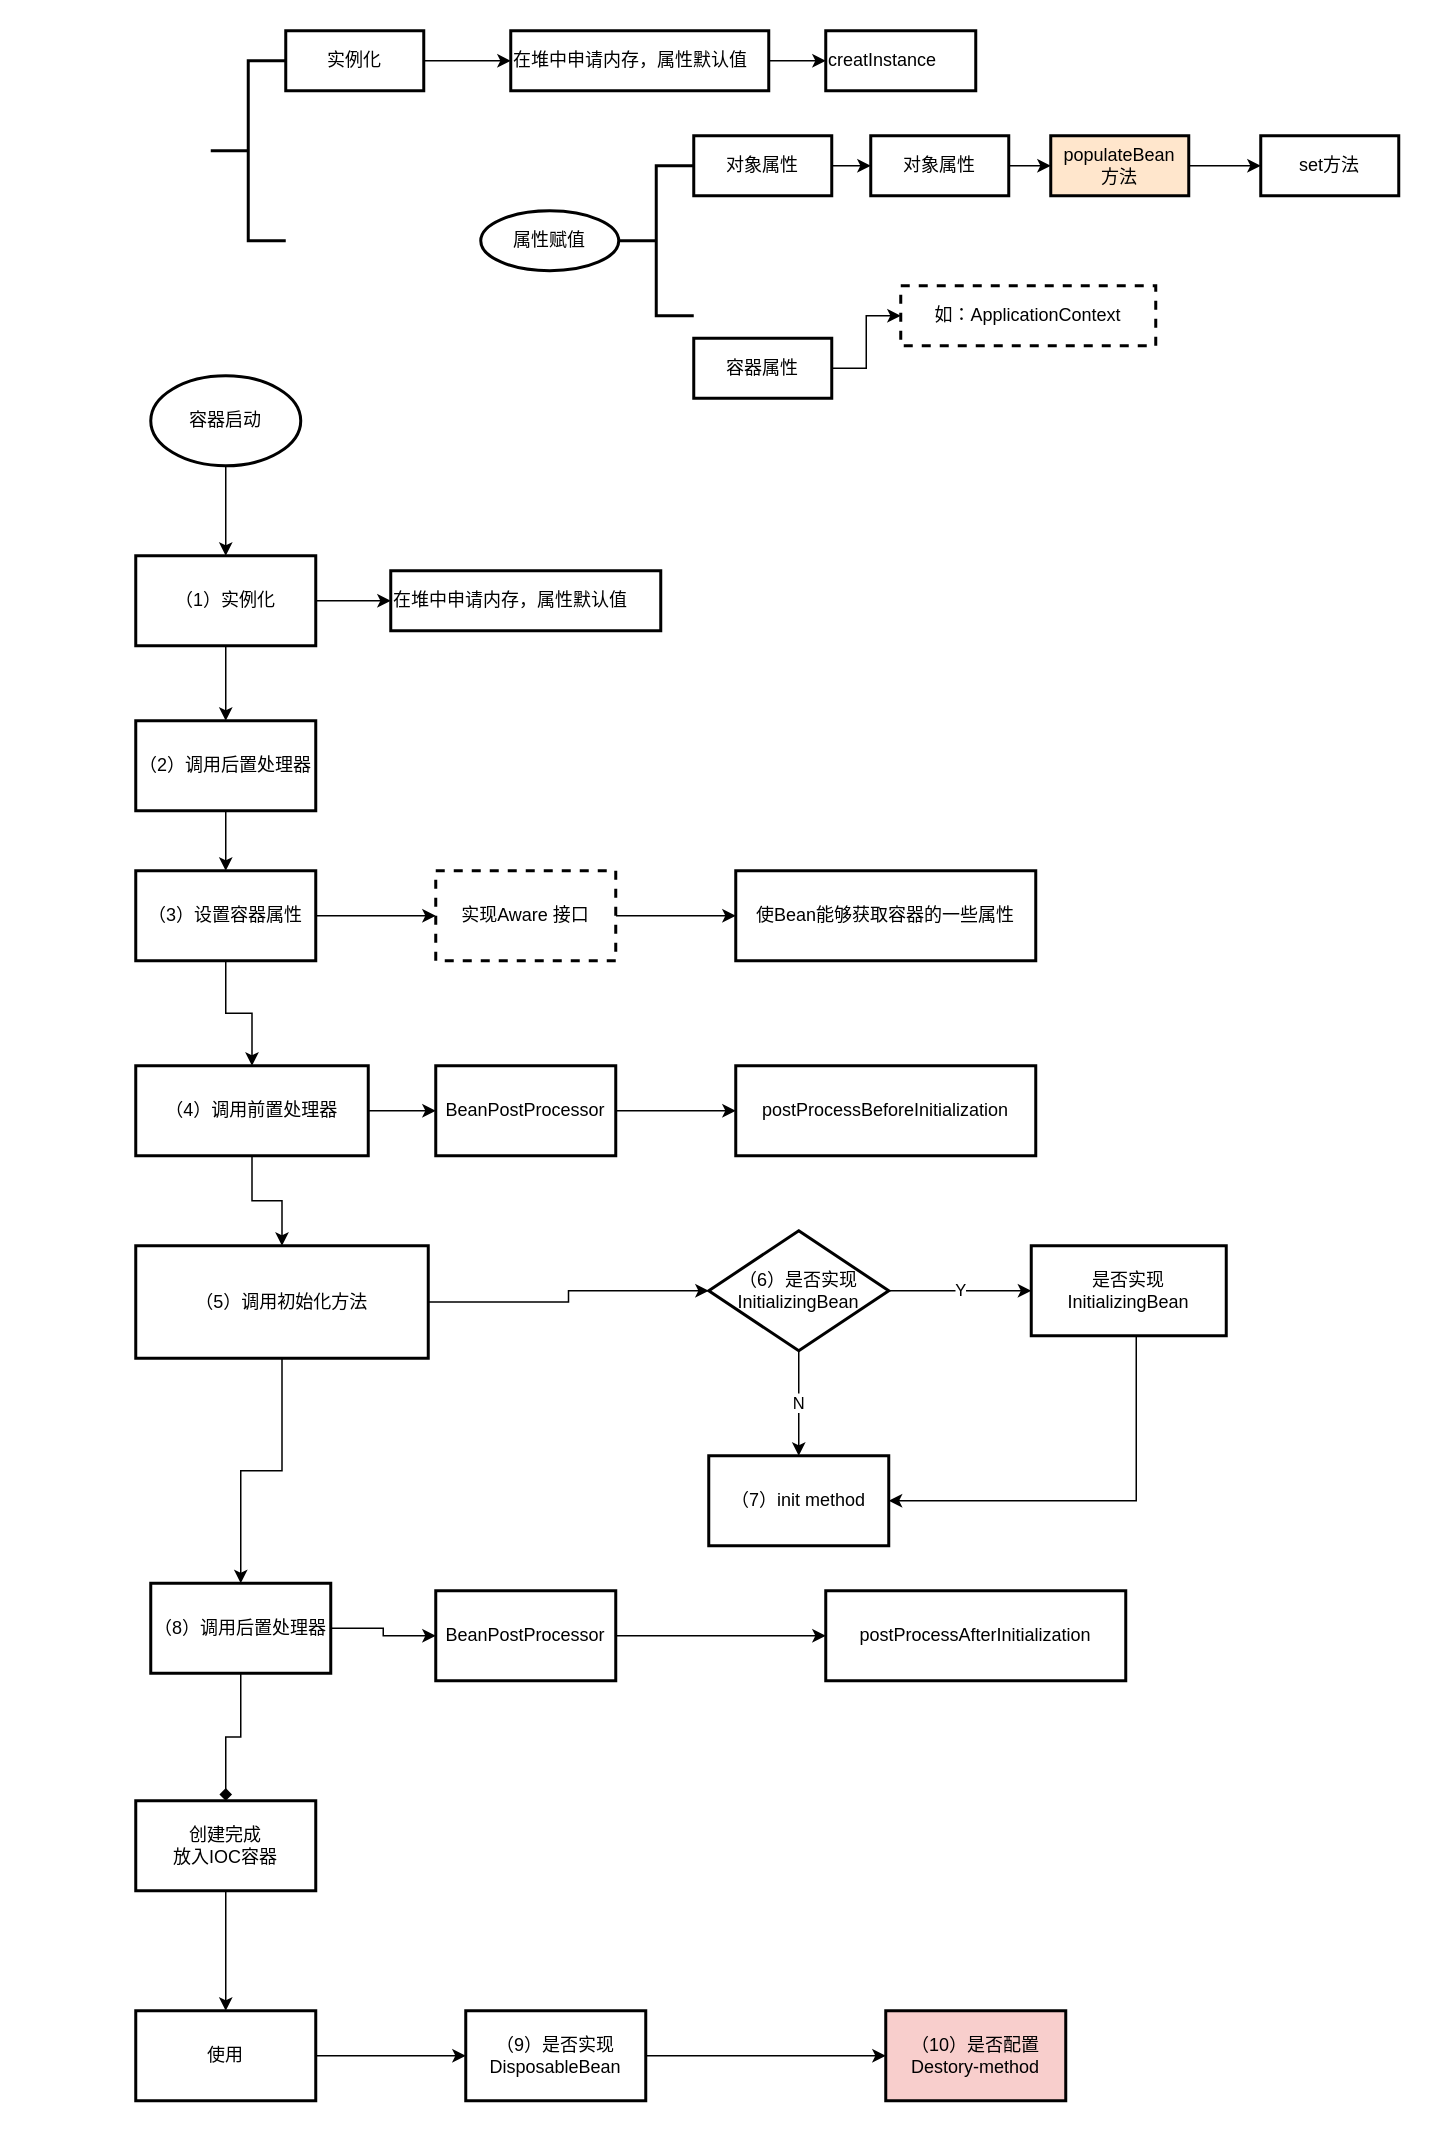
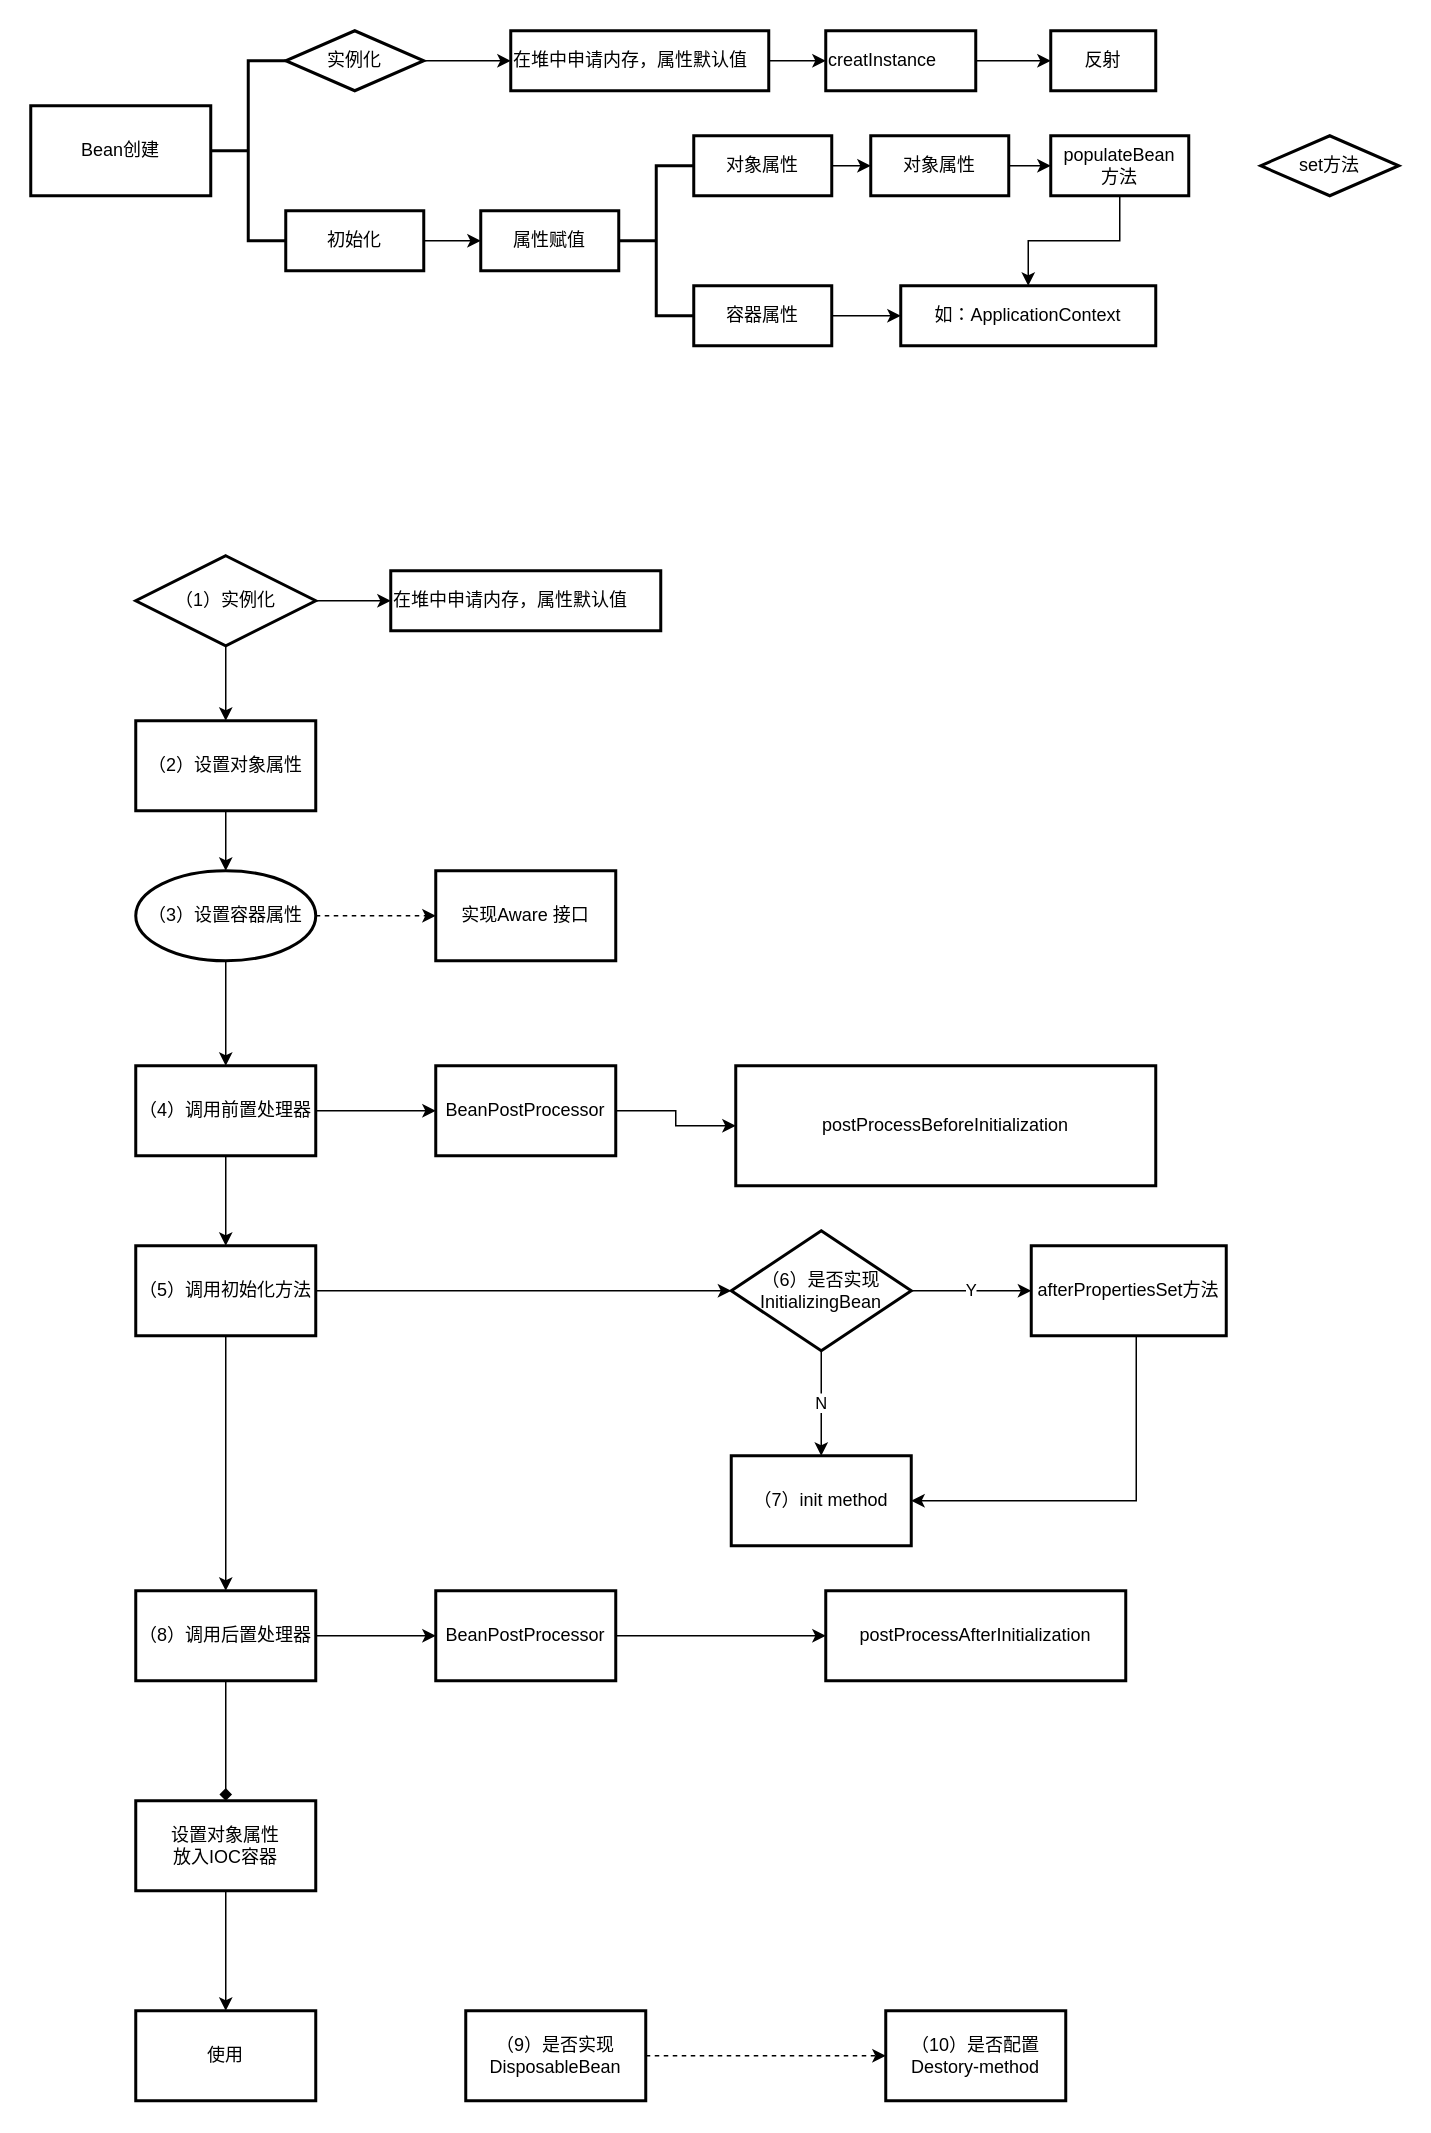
- <mxCell id="10" value="实例化" style="whiteSpace=wrap;html=1;strokeWidth=2;" vertex="1" parent="1"><mxGeometry x="190" y="20" width="92" height="40" as="geometry" /></mxCell>
+ <mxCell id="10" value="实例化" style="rhombus;whiteSpace=wrap;html=1;strokeWidth=2;" vertex="1" parent="1"><mxGeometry x="190" y="20" width="92" height="40" as="geometry" /></mxCell>
+ <mxCell id="16" style="edgeStyle=orthogonalEdgeStyle;rounded=0;orthogonalLoop=1;jettySize=auto;html=1;exitX=1;exitY=0.5;exitDx=0;exitDy=0;entryX=0;entryY=0.5;entryDx=0;entryDy=0;" edge="1" parent="1" source="17" target="18"><mxGeometry relative="1" as="geometry" /></mxCell>
+ <mxCell id="18" value="反射" style="whiteSpace=wrap;html=1;strokeWidth=2;align=center;" vertex="1" parent="1"><mxGeometry x="700" y="20" width="70" height="40" as="geometry" /></mxCell>
+ <mxCell id="7" value="Bean创建" style="whiteSpace=wrap;html=1;strokeWidth=2;" vertex="1" parent="1"><mxGeometry x="20" y="70" width="120" height="60" as="geometry" /></mxCell>
- <mxCell id="29" value="populateBean&lt;br&gt;方法" style="whiteSpace=wrap;html=1;strokeWidth=2;fillColor=#ffe6cc;" vertex="1" parent="1"><mxGeometry x="700" y="90" width="92" height="40" as="geometry" /></mxCell>
+ <mxCell id="29" value="populateBean&lt;br&gt;方法" style="whiteSpace=wrap;html=1;strokeWidth=2;" vertex="1" parent="1"><mxGeometry x="700" y="90" width="92" height="40" as="geometry" /></mxCell>
- <mxCell id="28" value="" style="edgeStyle=orthogonalEdgeStyle;rounded=0;orthogonalLoop=1;jettySize=auto;html=1;" edge="1" parent="1" source="29" target="30"><mxGeometry relative="1" as="geometry" /></mxCell>
+ <mxCell id="28" value="" style="edgeStyle=orthogonalEdgeStyle;rounded=0;orthogonalLoop=1;jettySize=auto;html=1;" edge="1" parent="1" source="29" target="27"><mxGeometry relative="1" as="geometry" /></mxCell>
- <mxCell id="30" value="set方法" style="whiteSpace=wrap;html=1;strokeWidth=2;" vertex="1" parent="1"><mxGeometry x="840" y="90" width="92" height="40" as="geometry" /></mxCell>
+ <mxCell id="30" value="set方法" style="rhombus;whiteSpace=wrap;html=1;strokeWidth=2;" vertex="1" parent="1"><mxGeometry x="840" y="90" width="92" height="40" as="geometry" /></mxCell>
+ <mxCell id="12" value="初始化" style="whiteSpace=wrap;html=1;strokeWidth=2;" vertex="1" parent="1"><mxGeometry x="190" y="140" width="92" height="40" as="geometry" /></mxCell>
+ <mxCell id="11" style="edgeStyle=orthogonalEdgeStyle;rounded=0;orthogonalLoop=1;jettySize=auto;html=1;exitX=1;exitY=0.5;exitDx=0;exitDy=0;entryX=0;entryY=0.5;entryDx=0;entryDy=0;" edge="1" parent="1" source="12" target="20"><mxGeometry relative="1" as="geometry" /></mxCell>
- <mxCell id="20" value="属性赋值" style="ellipse;whiteSpace=wrap;html=1;strokeWidth=2;" vertex="1" parent="1"><mxGeometry x="320" y="140" width="92" height="40" as="geometry" /></mxCell>
+ <mxCell id="20" value="属性赋值" style="whiteSpace=wrap;html=1;strokeWidth=2;" vertex="1" parent="1"><mxGeometry x="320" y="140" width="92" height="40" as="geometry" /></mxCell>
- <mxCell id="27" value="如：ApplicationContext" style="whiteSpace=wrap;html=1;strokeWidth=2;dashed=1;" vertex="1" parent="1"><mxGeometry x="600" y="190" width="170" height="40" as="geometry" /></mxCell>
+ <mxCell id="27" value="如：ApplicationContext" style="whiteSpace=wrap;html=1;strokeWidth=2;" vertex="1" parent="1"><mxGeometry x="600" y="190" width="170" height="40" as="geometry" /></mxCell>
- <mxCell id="24" value="容器属性" style="whiteSpace=wrap;html=1;strokeWidth=2;" vertex="1" parent="1"><mxGeometry x="462" y="225" width="92" height="40" as="geometry" /></mxCell>
+ <mxCell id="24" value="容器属性" style="whiteSpace=wrap;html=1;strokeWidth=2;" vertex="1" parent="1"><mxGeometry x="462" y="190" width="92" height="40" as="geometry" /></mxCell>
- <mxCell id="3" value="容器启动" style="strokeWidth=2;html=1;shape=mxgraph.flowchart.start_1;whiteSpace=wrap;" vertex="1" parent="1"><mxGeometry x="100" y="250" width="100" height="60" as="geometry" /></mxCell>
- <mxCell id="2" value="" style="edgeStyle=orthogonalEdgeStyle;rounded=0;orthogonalLoop=1;jettySize=auto;html=1;" edge="1" parent="1" source="3" target="6"><mxGeometry relative="1" as="geometry" /></mxCell>
- <mxCell id="6" value="（1）实例化" style="whiteSpace=wrap;html=1;strokeWidth=2;" vertex="1" parent="1"><mxGeometry x="90" y="370" width="120" height="60" as="geometry" /></mxCell>
+ <mxCell id="6" value="（1）实例化" style="rhombus;whiteSpace=wrap;html=1;strokeWidth=2;" vertex="1" parent="1"><mxGeometry x="90" y="370" width="120" height="60" as="geometry" /></mxCell>
- <mxCell id="32" value="（2）调用后置处理器" style="whiteSpace=wrap;html=1;strokeWidth=2;" vertex="1" parent="1"><mxGeometry x="90" y="480" width="120" height="60" as="geometry" /></mxCell>
+ <mxCell id="32" value="（2）设置对象属性" style="whiteSpace=wrap;html=1;strokeWidth=2;" vertex="1" parent="1"><mxGeometry x="90" y="480" width="120" height="60" as="geometry" /></mxCell>
- <mxCell id="35" value="（3）设置容器属性" style="whiteSpace=wrap;html=1;strokeWidth=2;" vertex="1" parent="1"><mxGeometry x="90" y="580" width="120" height="60" as="geometry" /></mxCell>
+ <mxCell id="35" value="（3）设置容器属性" style="ellipse;whiteSpace=wrap;html=1;strokeWidth=2;" vertex="1" parent="1"><mxGeometry x="90" y="580" width="120" height="60" as="geometry" /></mxCell>
- <mxCell id="33" value="" style="edgeStyle=orthogonalEdgeStyle;rounded=0;orthogonalLoop=1;jettySize=auto;html=1;" edge="1" parent="1" source="35" target="37"><mxGeometry relative="1" as="geometry" /></mxCell>
+ <mxCell id="33" value="" style="edgeStyle=orthogonalEdgeStyle;rounded=0;orthogonalLoop=1;jettySize=auto;html=1;dashed=1;" edge="1" parent="1" source="35" target="37"><mxGeometry relative="1" as="geometry" /></mxCell>
- <mxCell id="37" value="实现Aware 接口" style="whiteSpace=wrap;html=1;strokeWidth=2;dashed=1;" vertex="1" parent="1"><mxGeometry x="290" y="580" width="120" height="60" as="geometry" /></mxCell>
+ <mxCell id="37" value="实现Aware 接口" style="whiteSpace=wrap;html=1;strokeWidth=2;" vertex="1" parent="1"><mxGeometry x="290" y="580" width="120" height="60" as="geometry" /></mxCell>
- <mxCell id="36" value="" style="edgeStyle=orthogonalEdgeStyle;rounded=0;orthogonalLoop=1;jettySize=auto;html=1;" edge="1" parent="1" source="37" target="66"><mxGeometry relative="1" as="geometry" /></mxCell>
- <mxCell id="66" value="使Bean能够获取容器的一些属性" style="whiteSpace=wrap;html=1;strokeWidth=2;" vertex="1" parent="1"><mxGeometry x="490" y="580" width="200" height="60" as="geometry" /></mxCell>
- <mxCell id="40" value="（4）调用前置处理器" style="whiteSpace=wrap;html=1;strokeWidth=2;" vertex="1" parent="1"><mxGeometry x="90" y="710" width="155" height="60" as="geometry" /></mxCell>
+ <mxCell id="40" value="（4）调用前置处理器" style="whiteSpace=wrap;html=1;strokeWidth=2;" vertex="1" parent="1"><mxGeometry x="90" y="710" width="120" height="60" as="geometry" /></mxCell>
- <mxCell id="64" value="postProcessBeforeInitialization" style="whiteSpace=wrap;html=1;strokeWidth=2;" vertex="1" parent="1"><mxGeometry x="490" y="710" width="200" height="60" as="geometry" /></mxCell>
+ <mxCell id="64" value="postProcessBeforeInitialization" style="whiteSpace=wrap;html=1;strokeWidth=2;" vertex="1" parent="1"><mxGeometry x="490" y="710" width="280" height="80" as="geometry" /></mxCell>
- <mxCell id="46" value="（6）是否实现InitializingBean" style="rhombus;whiteSpace=wrap;html=1;strokeWidth=2;" vertex="1" parent="1"><mxGeometry x="472" y="820" width="120" height="80" as="geometry" /></mxCell>
+ <mxCell id="46" value="（6）是否实现InitializingBean" style="rhombus;whiteSpace=wrap;html=1;strokeWidth=2;" vertex="1" parent="1"><mxGeometry x="487" y="820" width="120" height="80" as="geometry" /></mxCell>
- <mxCell id="48" value="是否实现InitializingBean" style="whiteSpace=wrap;html=1;strokeWidth=2;" vertex="1" parent="1"><mxGeometry x="687" y="830" width="130" height="60" as="geometry" /></mxCell>
+ <mxCell id="48" value="afterPropertiesSet方法" style="whiteSpace=wrap;html=1;strokeWidth=2;" vertex="1" parent="1"><mxGeometry x="687" y="830" width="130" height="60" as="geometry" /></mxCell>
- <mxCell id="43" value="（5）调用初始化方法" style="whiteSpace=wrap;html=1;strokeWidth=2;" vertex="1" parent="1"><mxGeometry x="90" y="830" width="195" height="75" as="geometry" /></mxCell>
+ <mxCell id="43" value="（5）调用初始化方法" style="whiteSpace=wrap;html=1;strokeWidth=2;" vertex="1" parent="1"><mxGeometry x="90" y="830" width="120" height="60" as="geometry" /></mxCell>
- <mxCell id="49" value="（7）init method" style="whiteSpace=wrap;html=1;strokeWidth=2;" vertex="1" parent="1"><mxGeometry x="472" y="970" width="120" height="60" as="geometry" /></mxCell>
+ <mxCell id="49" value="（7）init method" style="whiteSpace=wrap;html=1;strokeWidth=2;" vertex="1" parent="1"><mxGeometry x="487" y="970" width="120" height="60" as="geometry" /></mxCell>
- <mxCell id="52" value="（8）调用后置处理器" style="whiteSpace=wrap;html=1;strokeWidth=2;" vertex="1" parent="1"><mxGeometry x="100" y="1055" width="120" height="60" as="geometry" /></mxCell>
+ <mxCell id="52" value="（8）调用后置处理器" style="whiteSpace=wrap;html=1;strokeWidth=2;" vertex="1" parent="1"><mxGeometry x="90" y="1060" width="120" height="60" as="geometry" /></mxCell>
- <mxCell id="54" value="创建完成&lt;br&gt;放入IOC容器" style="whiteSpace=wrap;html=1;strokeWidth=2;" vertex="1" parent="1"><mxGeometry x="90" y="1200" width="120" height="60" as="geometry" /></mxCell>
+ <mxCell id="54" value="设置对象属性&lt;br&gt;放入IOC容器" style="whiteSpace=wrap;html=1;strokeWidth=2;" vertex="1" parent="1"><mxGeometry x="90" y="1200" width="120" height="60" as="geometry" /></mxCell>
- <mxCell id="55" value="" style="edgeStyle=orthogonalEdgeStyle;rounded=0;orthogonalLoop=1;jettySize=auto;html=1;" edge="1" parent="1" source="56" target="62"><mxGeometry relative="1" as="geometry" /></mxCell>
- <mxCell id="61" value="" style="edgeStyle=orthogonalEdgeStyle;rounded=0;orthogonalLoop=1;jettySize=auto;html=1;" edge="1" parent="1" source="62" target="63"><mxGeometry relative="1" as="geometry" /></mxCell>
+ <mxCell id="61" value="" style="edgeStyle=orthogonalEdgeStyle;rounded=0;orthogonalLoop=1;jettySize=auto;html=1;dashed=1;" edge="1" parent="1" source="62" target="63"><mxGeometry relative="1" as="geometry" /></mxCell>
- <mxCell id="63" value="（10）是否配置&lt;br&gt;Destory-method" style="whiteSpace=wrap;html=1;strokeWidth=2;fillColor=#f8cecc;" vertex="1" parent="1"><mxGeometry x="590" y="1340" width="120" height="60" as="geometry" /></mxCell>
+ <mxCell id="63" value="（10）是否配置&lt;br&gt;Destory-method" style="whiteSpace=wrap;html=1;strokeWidth=2;" vertex="1" parent="1"><mxGeometry x="590" y="1340" width="120" height="60" as="geometry" /></mxCell>
